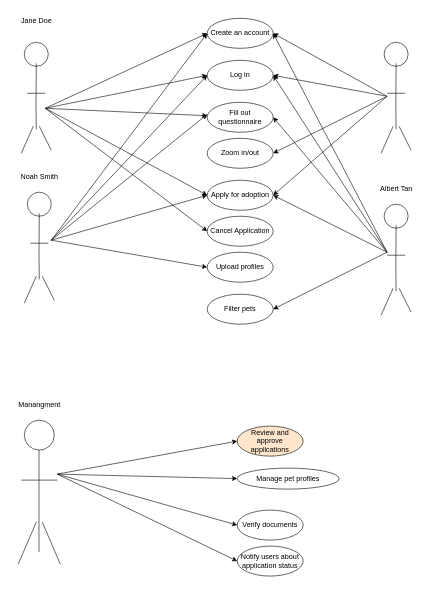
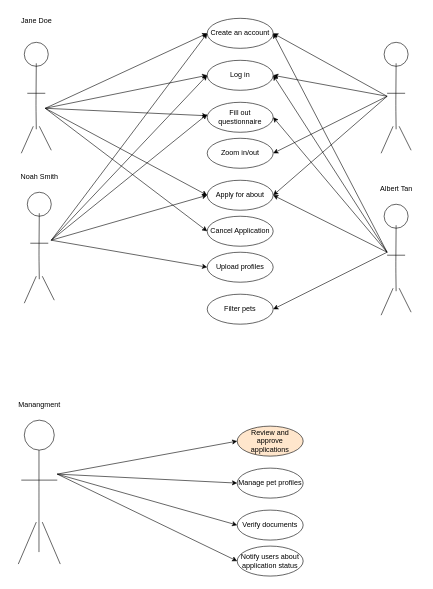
- <mxCell id="18" value="Apply for adoption" style="ellipse;whiteSpace=wrap;html=1;" vertex="1" parent="1"><mxGeometry x="345" y="300" width="110" height="50" as="geometry" /></mxCell>
+ <mxCell id="18" value="Apply for about" style="ellipse;whiteSpace=wrap;html=1;" vertex="1" parent="1"><mxGeometry x="345" y="300" width="110" height="50" as="geometry" /></mxCell>
- <mxCell id="20" value="Manage pet profiles" style="ellipse;whiteSpace=wrap;html=1;" vertex="1" parent="1"><mxGeometry x="395" y="780" width="170" height="35" as="geometry" /></mxCell>
+ <mxCell id="20" value="Manage pet profiles" style="ellipse;whiteSpace=wrap;html=1;" vertex="1" parent="1"><mxGeometry x="395" y="780" width="110" height="50" as="geometry" /></mxCell>
